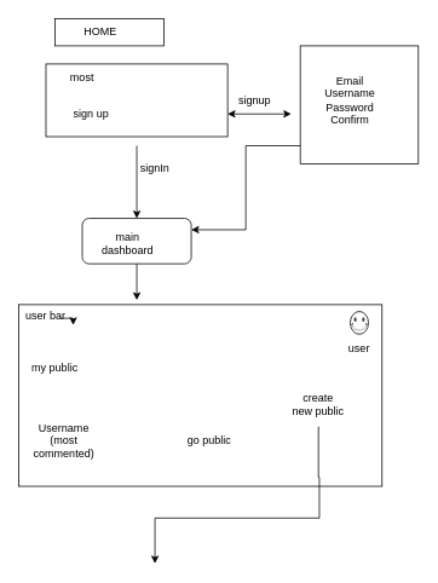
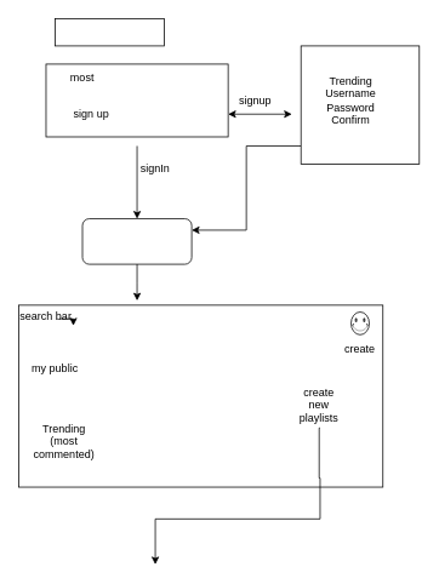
- <mxCell id="4" value="HOME" style="text;strokeColor=none;align=center;fillColor=none;html=1;verticalAlign=middle;whiteSpace=wrap;rounded=0;" vertex="1" parent="1"><mxGeometry x="80" y="20" width="60" height="30" as="geometry" /></mxCell>
- <mxCell id="12" value="Email&lt;div&gt;Username&lt;/div&gt;&lt;div&gt;Password&lt;/div&gt;&lt;div&gt;Confirm&lt;/div&gt;" style="text;strokeColor=none;align=center;fillColor=none;html=1;verticalAlign=middle;whiteSpace=wrap;rounded=0;" vertex="1" parent="1"><mxGeometry x="310" y="75" width="150" height="70" as="geometry" /></mxCell>
+ <mxCell id="12" value="Trending&lt;div&gt;Username&lt;/div&gt;&lt;div&gt;Password&lt;/div&gt;&lt;div&gt;Confirm&lt;/div&gt;" style="text;strokeColor=none;align=center;fillColor=none;html=1;verticalAlign=middle;whiteSpace=wrap;rounded=0;" vertex="1" parent="1"><mxGeometry x="310" y="75" width="150" height="70" as="geometry" /></mxCell>
- <mxCell id="16" value="main dashboard" style="text;strokeColor=none;align=center;fillColor=none;html=1;verticalAlign=middle;whiteSpace=wrap;rounded=0;" vertex="1" parent="1"><mxGeometry x="110" y="255" width="60" height="25" as="geometry" /></mxCell>
- <mxCell id="18" value="user bar&lt;div&gt;&lt;br&gt;&lt;/div&gt;" style="text;strokeColor=none;align=center;fillColor=none;html=1;verticalAlign=middle;whiteSpace=wrap;rounded=0;" vertex="1" parent="1"><mxGeometry x="20" y="350" width="60" height="10" as="geometry" /></mxCell>
+ <mxCell id="18" value="search bar&lt;div&gt;&lt;br&gt;&lt;/div&gt;" style="text;strokeColor=none;align=center;fillColor=none;html=1;verticalAlign=middle;whiteSpace=wrap;rounded=0;" vertex="1" parent="1"><mxGeometry x="20" y="350" width="60" height="10" as="geometry" /></mxCell>
- <mxCell id="24" value="user" style="text;strokeColor=none;align=center;fillColor=none;html=1;verticalAlign=middle;whiteSpace=wrap;rounded=0;" vertex="1" parent="1"><mxGeometry x="365" y="367.5" width="60" height="30" as="geometry" /></mxCell>
+ <mxCell id="24" value="create" style="text;strokeColor=none;align=center;fillColor=none;html=1;verticalAlign=middle;whiteSpace=wrap;rounded=0;" vertex="1" parent="1"><mxGeometry x="365" y="367.5" width="60" height="30" as="geometry" /></mxCell>
- <mxCell id="26" value="create new public" style="text;strokeColor=none;align=center;fillColor=none;html=1;verticalAlign=middle;whiteSpace=wrap;rounded=0;" vertex="1" parent="1"><mxGeometry x="320" y="430" width="60" height="30" as="geometry" /></mxCell>
+ <mxCell id="26" value="create new playlists" style="text;strokeColor=none;align=center;fillColor=none;html=1;verticalAlign=middle;whiteSpace=wrap;rounded=0;" vertex="1" parent="1"><mxGeometry x="320" y="430" width="60" height="30" as="geometry" /></mxCell>
- <mxCell id="20" value="Username (most commented)" style="text;strokeColor=none;align=center;fillColor=none;html=1;verticalAlign=middle;whiteSpace=wrap;rounded=0;" vertex="1" parent="1"><mxGeometry x="40" y="470" width="60" height="30" as="geometry" /></mxCell>
+ <mxCell id="20" value="Trending (most commented)" style="text;strokeColor=none;align=center;fillColor=none;html=1;verticalAlign=middle;whiteSpace=wrap;rounded=0;" vertex="1" parent="1"><mxGeometry x="40" y="470" width="60" height="30" as="geometry" /></mxCell>
- <mxCell id="21" value="go public" style="text;strokeColor=none;align=center;fillColor=none;html=1;verticalAlign=middle;whiteSpace=wrap;rounded=0;" vertex="1" parent="1"><mxGeometry x="200" y="470" width="60" height="30" as="geometry" /></mxCell>
